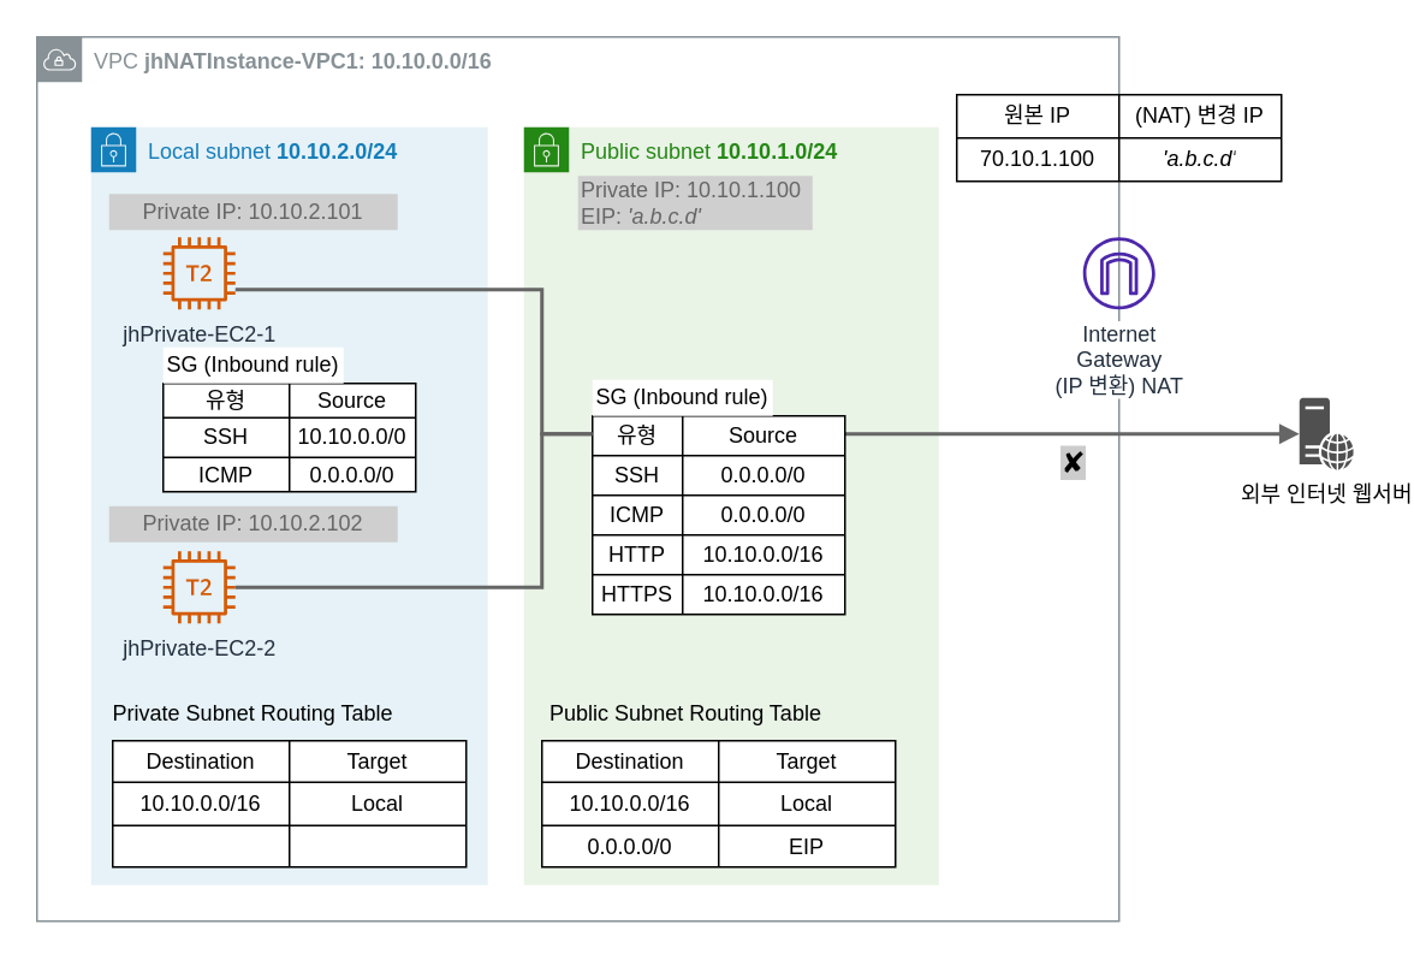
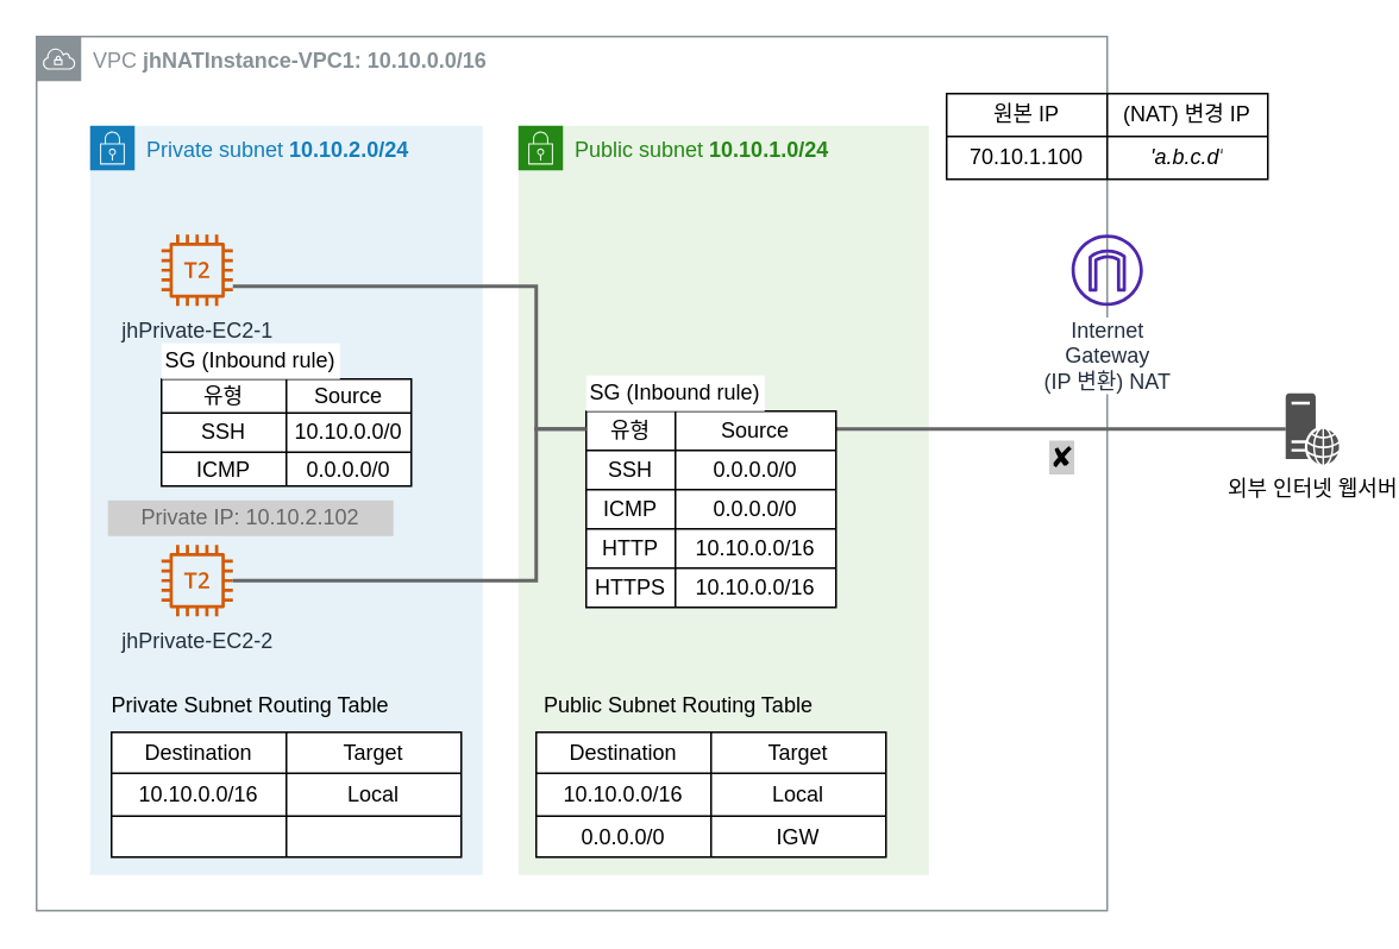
- <mxCell id="3" value="Local subnet &lt;b&gt;10.10.2.0/24&lt;/b&gt;" style="points=[[0,0],[0.25,0],[0.5,0],[0.75,0],[1,0],[1,0.25],[1,0.5],[1,0.75],[1,1],[0.75,1],[0.5,1],[0.25,1],[0,1],[0,0.75],[0,0.5],[0,0.25]];outlineConnect=0;gradientColor=none;html=1;whiteSpace=wrap;fontSize=12;fontStyle=0;container=1;pointerEvents=0;collapsible=0;recursiveResize=0;shape=mxgraph.aws4.group;grIcon=mxgraph.aws4.group_security_group;grStroke=0;strokeColor=#147EBA;fillColor=#E6F2F8;verticalAlign=top;align=left;spacingLeft=30;fontColor=#147EBA;dashed=0;" parent="1" vertex="1"><mxGeometry x="50" y="70" width="220" height="420" as="geometry" /></mxCell>
+ <mxCell id="3" value="Private subnet &lt;b&gt;10.10.2.0/24&lt;/b&gt;" style="points=[[0,0],[0.25,0],[0.5,0],[0.75,0],[1,0],[1,0.25],[1,0.5],[1,0.75],[1,1],[0.75,1],[0.5,1],[0.25,1],[0,1],[0,0.75],[0,0.5],[0,0.25]];outlineConnect=0;gradientColor=none;html=1;whiteSpace=wrap;fontSize=12;fontStyle=0;container=1;pointerEvents=0;collapsible=0;recursiveResize=0;shape=mxgraph.aws4.group;grIcon=mxgraph.aws4.group_security_group;grStroke=0;strokeColor=#147EBA;fillColor=#E6F2F8;verticalAlign=top;align=left;spacingLeft=30;fontColor=#147EBA;dashed=0;" parent="1" vertex="1"><mxGeometry x="50" y="70" width="220" height="420" as="geometry" /></mxCell>
- <mxCell id="12" value="Private IP: 10.10.1.100&lt;br&gt;EIP: &lt;i&gt;'a.b.c.d'&lt;/i&gt;" style="text;html=1;strokeColor=none;fillColor=#CFCFCF;align=left;verticalAlign=middle;whiteSpace=wrap;rounded=0;fontColor=#666666;" parent="1" vertex="1"><mxGeometry x="320" y="97" width="130" height="30" as="geometry" /></mxCell>
- <mxCell id="5" value="Private IP: 10.10.2.101" style="text;html=1;strokeColor=none;fillColor=#CFCFCF;align=center;verticalAlign=middle;whiteSpace=wrap;rounded=0;fontColor=#666666;" parent="3" vertex="1"><mxGeometry x="10" y="37" width="160" height="20" as="geometry" /></mxCell>
- <mxCell id="10" style="edgeStyle=orthogonalEdgeStyle;rounded=0;orthogonalLoop=1;jettySize=auto;html=1;fillColor=#f5f5f5;strokeColor=#666666;strokeWidth=2;endArrow=block;endFill=1;" parent="1" source="41" target="40" edge="1"><mxGeometry relative="1" as="geometry"><Array as="points"><mxPoint x="300" y="160" /><mxPoint x="300" y="240" /></Array></mxGeometry></mxCell>
+ <mxCell id="10" style="edgeStyle=orthogonalEdgeStyle;rounded=0;orthogonalLoop=1;jettySize=auto;html=1;fillColor=#f5f5f5;strokeColor=#666666;strokeWidth=2;endArrow=none;endFill=1;" parent="1" source="41" target="40" edge="1"><mxGeometry relative="1" as="geometry"><Array as="points"><mxPoint x="300" y="160" /><mxPoint x="300" y="240" /></Array></mxGeometry></mxCell>
- <mxCell id="32" value="EIP" style="shape=partialRectangle;html=1;whiteSpace=wrap;connectable=0;overflow=hidden;fillColor=none;top=0;left=0;bottom=0;right=0;pointerEvents=1;fontColor=#000000;" parent="30" vertex="1"><mxGeometry x="98" width="98" height="23" as="geometry"><mxRectangle width="98" height="23" as="alternateBounds" /></mxGeometry></mxCell>
+ <mxCell id="32" value="IGW" style="shape=partialRectangle;html=1;whiteSpace=wrap;connectable=0;overflow=hidden;fillColor=none;top=0;left=0;bottom=0;right=0;pointerEvents=1;fontColor=#000000;" parent="30" vertex="1"><mxGeometry x="98" width="98" height="23" as="geometry"><mxRectangle width="98" height="23" as="alternateBounds" /></mxGeometry></mxCell>
